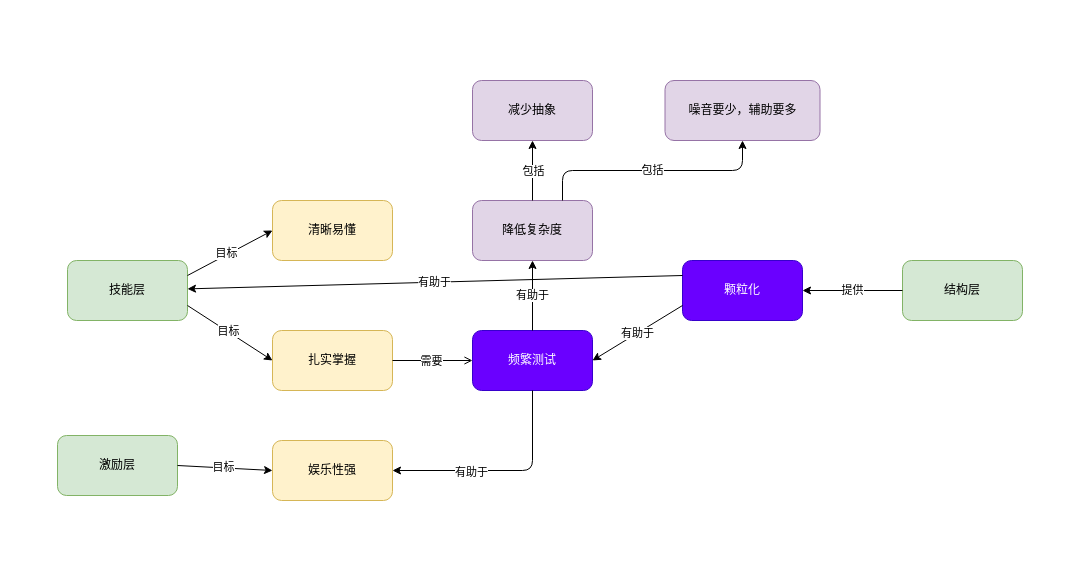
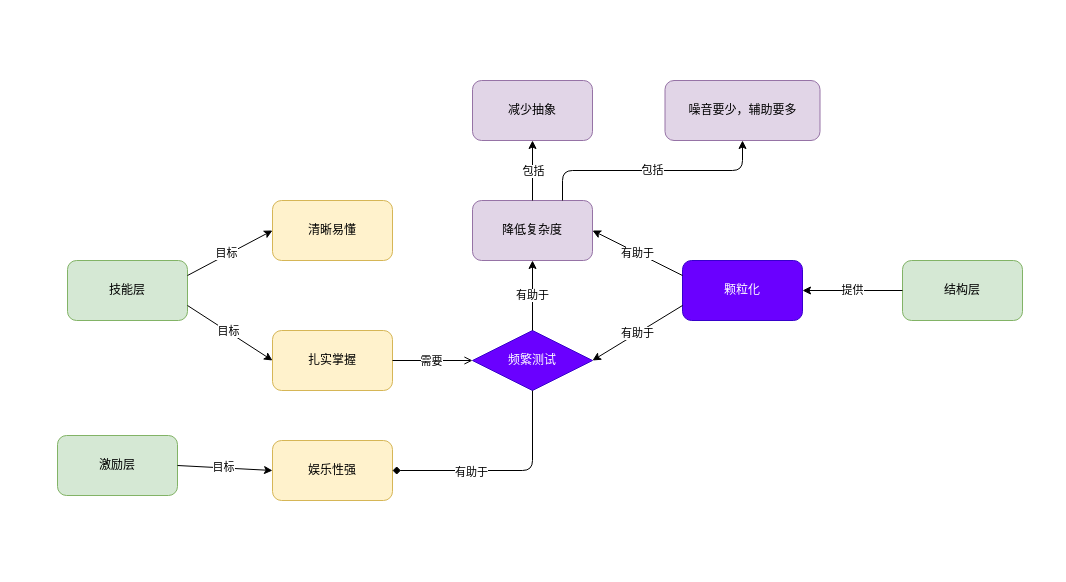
- <mxCell id="20" value="有助于" style="endArrow=classic;html=1;rounded=0;exitX=0;exitY=0.25;exitDx=0;exitDy=0;" parent="1" source="5" target="3" edge="1"><mxGeometry width="50" height="50" relative="1" as="geometry"><mxPoint x="552" y="320" as="sourcePoint" /><mxPoint x="602" y="270" as="targetPoint" /></mxGeometry></mxCell>
+ <mxCell id="20" value="有助于" style="endArrow=classic;html=1;rounded=0;entryX=1;entryY=0.5;entryDx=0;entryDy=0;exitX=0;exitY=0.25;exitDx=0;exitDy=0;" parent="1" source="5" target="13" edge="1"><mxGeometry width="50" height="50" relative="1" as="geometry"><mxPoint x="552" y="320" as="sourcePoint" /><mxPoint x="602" y="270" as="targetPoint" /></mxGeometry></mxCell>
- <mxCell id="17" value="频繁测试" style="rounded=1;whiteSpace=wrap;html=1;fillColor=#6a00ff;fontColor=#ffffff;strokeColor=#3700CC;" parent="1" vertex="1"><mxGeometry x="472" y="330" width="120" height="60" as="geometry" /></mxCell>
+ <mxCell id="17" value="频繁测试" style="rhombus;whiteSpace=wrap;html=1;fillColor=#6a00ff;fontColor=#ffffff;strokeColor=#3700CC;" parent="1" vertex="1"><mxGeometry x="472" y="330" width="120" height="60" as="geometry" /></mxCell>
- <mxCell id="28" value="" style="edgeStyle=elbowEdgeStyle;elbow=horizontal;endArrow=classic;html=1;rounded=1;exitX=0.5;exitY=1;exitDx=0;exitDy=0;entryX=1;entryY=0.5;entryDx=0;entryDy=0;" parent="1" source="17" target="25" edge="1"><mxGeometry width="50" height="50" relative="1" as="geometry"><mxPoint x="742" y="250" as="sourcePoint" /><mxPoint x="602" y="320" as="targetPoint" /><Array as="points"><mxPoint x="532" y="390" /></Array></mxGeometry></mxCell>
+ <mxCell id="28" value="" style="edgeStyle=elbowEdgeStyle;elbow=horizontal;endArrow=diamond;html=1;rounded=1;exitX=0.5;exitY=1;exitDx=0;exitDy=0;entryX=1;entryY=0.5;entryDx=0;entryDy=0;" parent="1" source="17" target="25" edge="1"><mxGeometry width="50" height="50" relative="1" as="geometry"><mxPoint x="742" y="250" as="sourcePoint" /><mxPoint x="602" y="320" as="targetPoint" /><Array as="points"><mxPoint x="532" y="390" /></Array></mxGeometry></mxCell>
